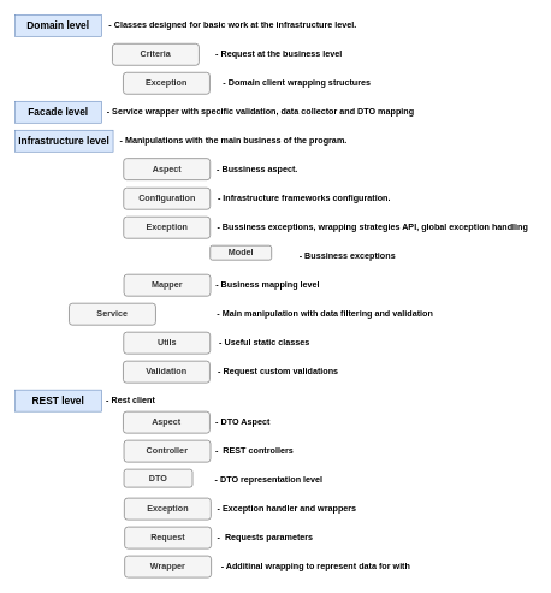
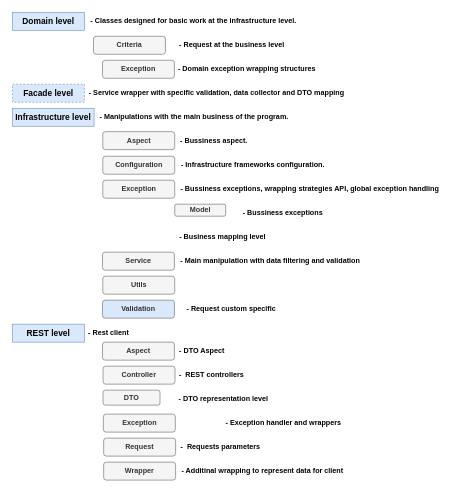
- <mxCell id="39" value="&lt;b&gt;- Domain client wrapping structures&lt;/b&gt;" style="text;html=1;strokeColor=none;fillColor=none;align=center;verticalAlign=middle;whiteSpace=wrap;rounded=0;" vertex="1" parent="1"><mxGeometry x="290.5" y="100" width="240" height="30" as="geometry" /></mxCell>
+ <mxCell id="39" value="&lt;b&gt;- Domain exception wrapping structures&lt;/b&gt;" style="text;html=1;strokeColor=none;fillColor=none;align=center;verticalAlign=middle;whiteSpace=wrap;rounded=0;" vertex="1" parent="1"><mxGeometry x="290.5" y="100" width="240" height="30" as="geometry" /></mxCell>
- <mxCell id="7" value="&lt;b&gt;&lt;font style=&quot;font-size: 14px;&quot;&gt;Facade level&lt;/font&gt;&lt;/b&gt;" style="rounded=0;whiteSpace=wrap;html=1;fillColor=#dae8fc;strokeColor=#6c8ebf;" parent="1" vertex="1"><mxGeometry y="140" width="120" height="30" as="geometry" x="20" /></mxCell>
+ <mxCell id="7" value="&lt;b&gt;&lt;font style=&quot;font-size: 14px;&quot;&gt;Facade level&lt;/font&gt;&lt;/b&gt;" style="rounded=0;whiteSpace=wrap;html=1;fillColor=#dae8fc;strokeColor=#6c8ebf;dashed=1;" parent="1" vertex="1"><mxGeometry y="140" width="120" height="30" as="geometry" x="20" /></mxCell>
- <mxCell id="35" value="&lt;b&gt;- Bussiness exceptions&lt;/b&gt;" style="text;html=1;strokeColor=none;fillColor=none;align=center;verticalAlign=middle;whiteSpace=wrap;rounded=0;" parent="1" vertex="1"><mxGeometry x="410.5" y="340" width="139.5" height="30" as="geometry" /></mxCell>
+ <mxCell id="35" value="&lt;b&gt;- Bussiness exceptions&lt;/b&gt;" style="text;html=1;strokeColor=none;fillColor=none;align=center;verticalAlign=middle;whiteSpace=wrap;rounded=0;" parent="1" vertex="1"><mxGeometry x="400.5" y="340" width="139.5" height="30" as="geometry" /></mxCell>
- <mxCell id="4" value="&lt;b&gt;Mapper&lt;/b&gt;" style="rounded=1;whiteSpace=wrap;html=1;fillColor=#f5f5f5;fontColor=#333333;strokeColor=#666666;" parent="1" vertex="1"><mxGeometry x="171" y="380" width="120" height="30" as="geometry" /></mxCell>
- <mxCell id="6" value="&lt;b&gt;Service&lt;/b&gt;" style="rounded=1;whiteSpace=wrap;html=1;fillColor=#f5f5f5;fontColor=#333333;strokeColor=#666666;" parent="1" vertex="1"><mxGeometry x="95" y="420" width="120" height="30" as="geometry" /></mxCell>
+ <mxCell id="6" value="&lt;b&gt;Service&lt;/b&gt;" style="rounded=1;whiteSpace=wrap;html=1;fillColor=#f5f5f5;fontColor=#333333;strokeColor=#666666;" parent="1" vertex="1"><mxGeometry x="170" y="420" width="120" height="30" as="geometry" /></mxCell>
- <mxCell id="19" value="&lt;b&gt;- Useful static classes&lt;/b&gt;" style="text;html=1;strokeColor=none;fillColor=none;align=center;verticalAlign=middle;whiteSpace=wrap;rounded=0;" parent="1" vertex="1"><mxGeometry x="290.5" y="460" width="150" height="30" as="geometry" /></mxCell>
- <mxCell id="36" value="&lt;b&gt;Validation&lt;/b&gt;" style="rounded=1;whiteSpace=wrap;html=1;fillColor=#f5f5f5;fontColor=#333333;strokeColor=#666666;" parent="1" vertex="1"><mxGeometry x="170" y="500" width="120" height="30" as="geometry" /></mxCell>
+ <mxCell id="36" value="&lt;b&gt;Validation&lt;/b&gt;" style="rounded=1;whiteSpace=wrap;html=1;fillColor=#dae8fc;fontColor=#333333;strokeColor=#666666;" parent="1" vertex="1"><mxGeometry x="170" y="500" width="120" height="30" as="geometry" /></mxCell>
- <mxCell id="37" value="&lt;b&gt;- Request custom validations&lt;/b&gt;" style="text;html=1;strokeColor=none;fillColor=none;align=center;verticalAlign=middle;whiteSpace=wrap;rounded=0;" parent="1" vertex="1"><mxGeometry x="290" y="500" width="190" height="30" as="geometry" /></mxCell>
+ <mxCell id="37" value="&lt;b&gt;- Request custom specific&lt;/b&gt;" style="text;html=1;strokeColor=none;fillColor=none;align=center;verticalAlign=middle;whiteSpace=wrap;rounded=0;" parent="1" vertex="1"><mxGeometry x="290" y="500" width="190" height="30" as="geometry" /></mxCell>
- <mxCell id="27" value="&lt;b&gt;- Exception handler and wrappers&lt;/b&gt;" style="text;html=1;strokeColor=none;fillColor=none;align=center;verticalAlign=middle;whiteSpace=wrap;rounded=0;" parent="1" vertex="1"><mxGeometry x="291.5" y="690" width="209.5" height="30" as="geometry" /></mxCell>
+ <mxCell id="27" value="&lt;b&gt;- Exception handler and wrappers&lt;/b&gt;" style="text;html=1;strokeColor=none;fillColor=none;align=center;verticalAlign=middle;whiteSpace=wrap;rounded=0;" parent="1" vertex="1"><mxGeometry x="366.5" y="690" width="209.5" height="30" as="geometry" /></mxCell>
- <mxCell id="31" value="&lt;b&gt;- Additinal wrapping to represent data for with&lt;/b&gt;" style="text;html=1;strokeColor=none;fillColor=none;align=center;verticalAlign=middle;whiteSpace=wrap;rounded=0;" parent="1" vertex="1"><mxGeometry x="291.5" y="770" width="290" height="30" as="geometry" /></mxCell>
+ <mxCell id="31" value="&lt;b&gt;- Additinal wrapping to represent data for client&lt;/b&gt;" style="text;html=1;strokeColor=none;fillColor=none;align=center;verticalAlign=middle;whiteSpace=wrap;rounded=0;" parent="1" vertex="1"><mxGeometry x="291.5" y="770" width="290" height="30" as="geometry" /></mxCell>
